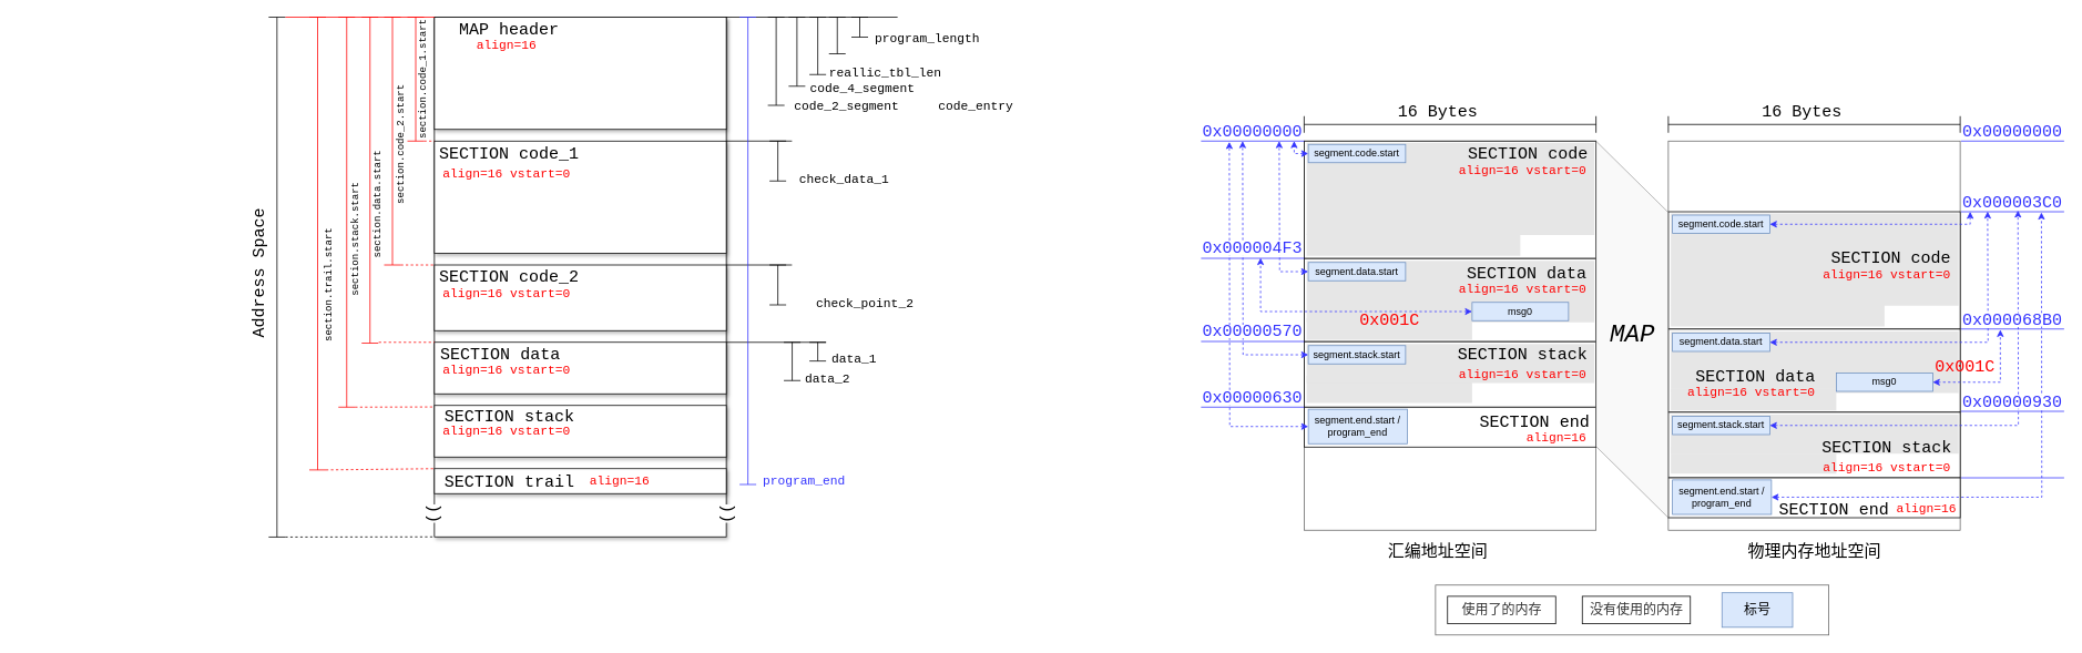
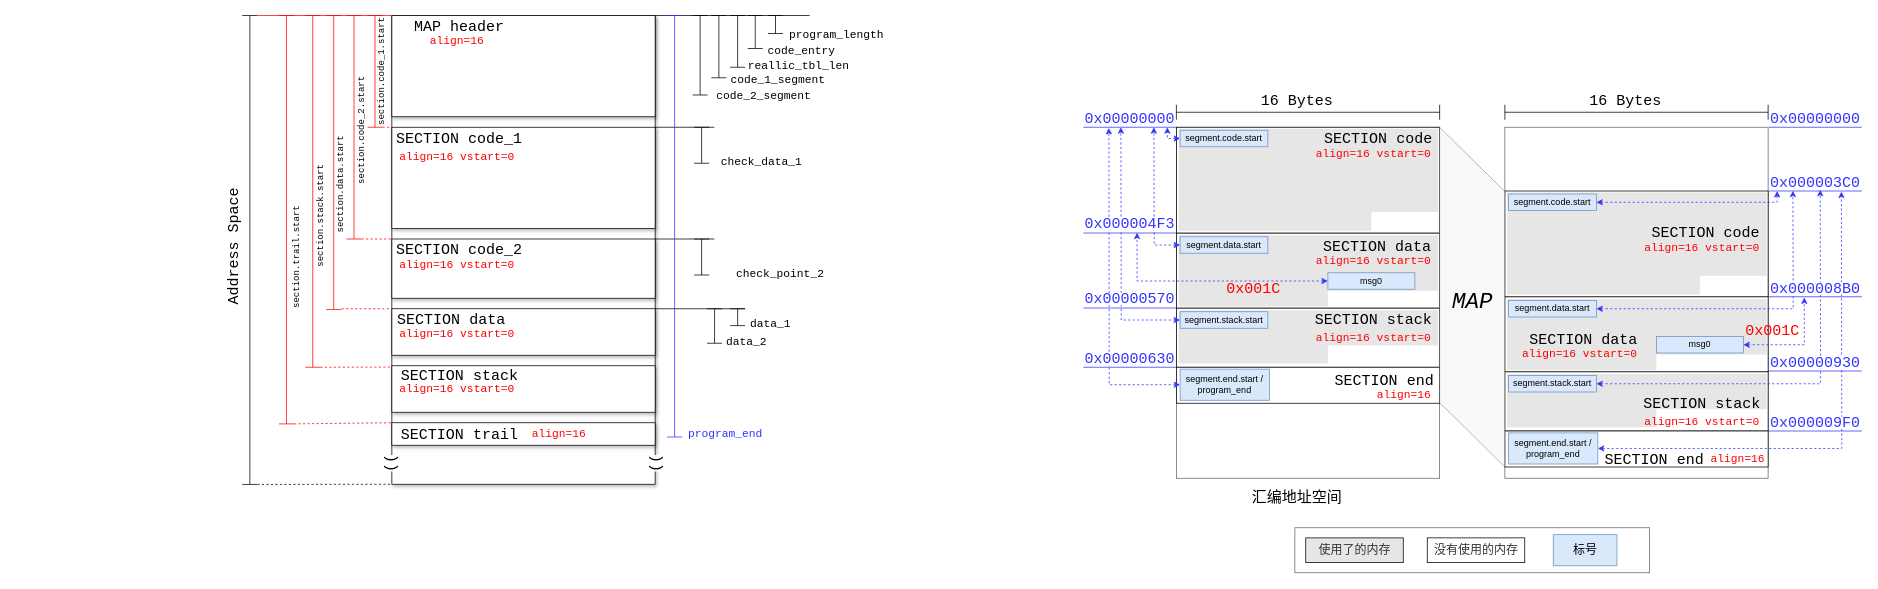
- <mxCell id="34" value="&lt;font face=&quot;Courier New&quot; style=&quot;font-size: 15px&quot;&gt;code_4_segment&lt;/font&gt;" style="text;html=1;strokeColor=none;fillColor=none;align=center;verticalAlign=middle;whiteSpace=wrap;rounded=0;shadow=1;" parent="1" vertex="1"><mxGeometry x="968" y="96" width="138" height="20" as="geometry" /></mxCell>
+ <mxCell id="34" value="&lt;font face=&quot;Courier New&quot; style=&quot;font-size: 15px&quot;&gt;code_1_segment&lt;/font&gt;" style="text;html=1;strokeColor=none;fillColor=none;align=center;verticalAlign=middle;whiteSpace=wrap;rounded=0;shadow=1;" parent="1" vertex="1"><mxGeometry x="968" y="96" width="138" height="20" as="geometry" /></mxCell>
- <mxCell id="29" value="&lt;font face=&quot;Courier New&quot; style=&quot;font-size: 15px&quot;&gt;code_entry&lt;/font&gt;" style="text;html=1;strokeColor=none;fillColor=none;align=center;verticalAlign=middle;whiteSpace=wrap;rounded=0;shadow=1;" parent="1" vertex="1"><mxGeometry x="1126.5" y="117.5" width="92.5" height="20" as="geometry" /></mxCell>
+ <mxCell id="29" value="&lt;font face=&quot;Courier New&quot; style=&quot;font-size: 15px&quot;&gt;code_entry&lt;/font&gt;" style="text;html=1;strokeColor=none;fillColor=none;align=center;verticalAlign=middle;whiteSpace=wrap;rounded=0;shadow=1;" parent="1" vertex="1"><mxGeometry x="1021.5" y="57.5" width="92.5" height="20" as="geometry" /></mxCell>
- <mxCell id="148" value="&lt;font face=&quot;Courier New&quot; style=&quot;font-size: 20px&quot;&gt;0x000068B0&lt;/font&gt;" style="text;html=1;strokeColor=none;align=center;verticalAlign=middle;whiteSpace=wrap;rounded=0;shadow=0;fontColor=#3333FF;fillColor=#ffffff;" vertex="1" parent="1"><mxGeometry x="2374" y="376" width="92" height="16" as="geometry" /></mxCell>
+ <mxCell id="148" value="&lt;font face=&quot;Courier New&quot; style=&quot;font-size: 20px&quot;&gt;0x000008B0&lt;/font&gt;" style="text;html=1;strokeColor=none;align=center;verticalAlign=middle;whiteSpace=wrap;rounded=0;shadow=0;fontColor=#3333FF;fillColor=#ffffff;" vertex="1" parent="1"><mxGeometry x="2374" y="376" width="92" height="16" as="geometry" /></mxCell>
+ <mxCell id="144" value="&lt;font face=&quot;Courier New&quot; style=&quot;font-size: 20px&quot;&gt;0x000009F0&lt;/font&gt;" style="text;html=1;strokeColor=none;align=center;verticalAlign=middle;whiteSpace=wrap;rounded=0;shadow=0;fontColor=#3333FF;fillColor=#ffffff;" vertex="1" parent="1"><mxGeometry x="2374" y="555" width="92" height="16" as="geometry" /></mxCell>
- <mxCell id="135" value="&lt;font face=&quot;Courier New&quot;&gt;&lt;span style=&quot;font-size: 20px&quot;&gt;物理内存地址空间&lt;/span&gt;&lt;/font&gt;" style="text;html=1;strokeColor=none;fillColor=none;align=center;verticalAlign=middle;whiteSpace=wrap;rounded=0;shadow=1;" vertex="1" parent="1"><mxGeometry x="2095" y="653" width="174" height="20" as="geometry" /></mxCell>
- <mxCell id="151" value="使用了的内存" style="rounded=0;whiteSpace=wrap;html=1;shadow=0;fontColor=#333333;fillColor=#ffffff;fontSize=16;fontStyle=0;" vertex="1" parent="1"><mxGeometry x="1740.5" y="716.5" width="130" height="33" as="geometry" /></mxCell>
+ <mxCell id="151" value="使用了的内存" style="rounded=0;whiteSpace=wrap;html=1;shadow=0;fontColor=#333333;fillColor=#E6E6E6;fontSize=16;fontStyle=0" vertex="1" parent="1"><mxGeometry x="1740.5" y="716.5" width="130" height="33" as="geometry" /></mxCell>
